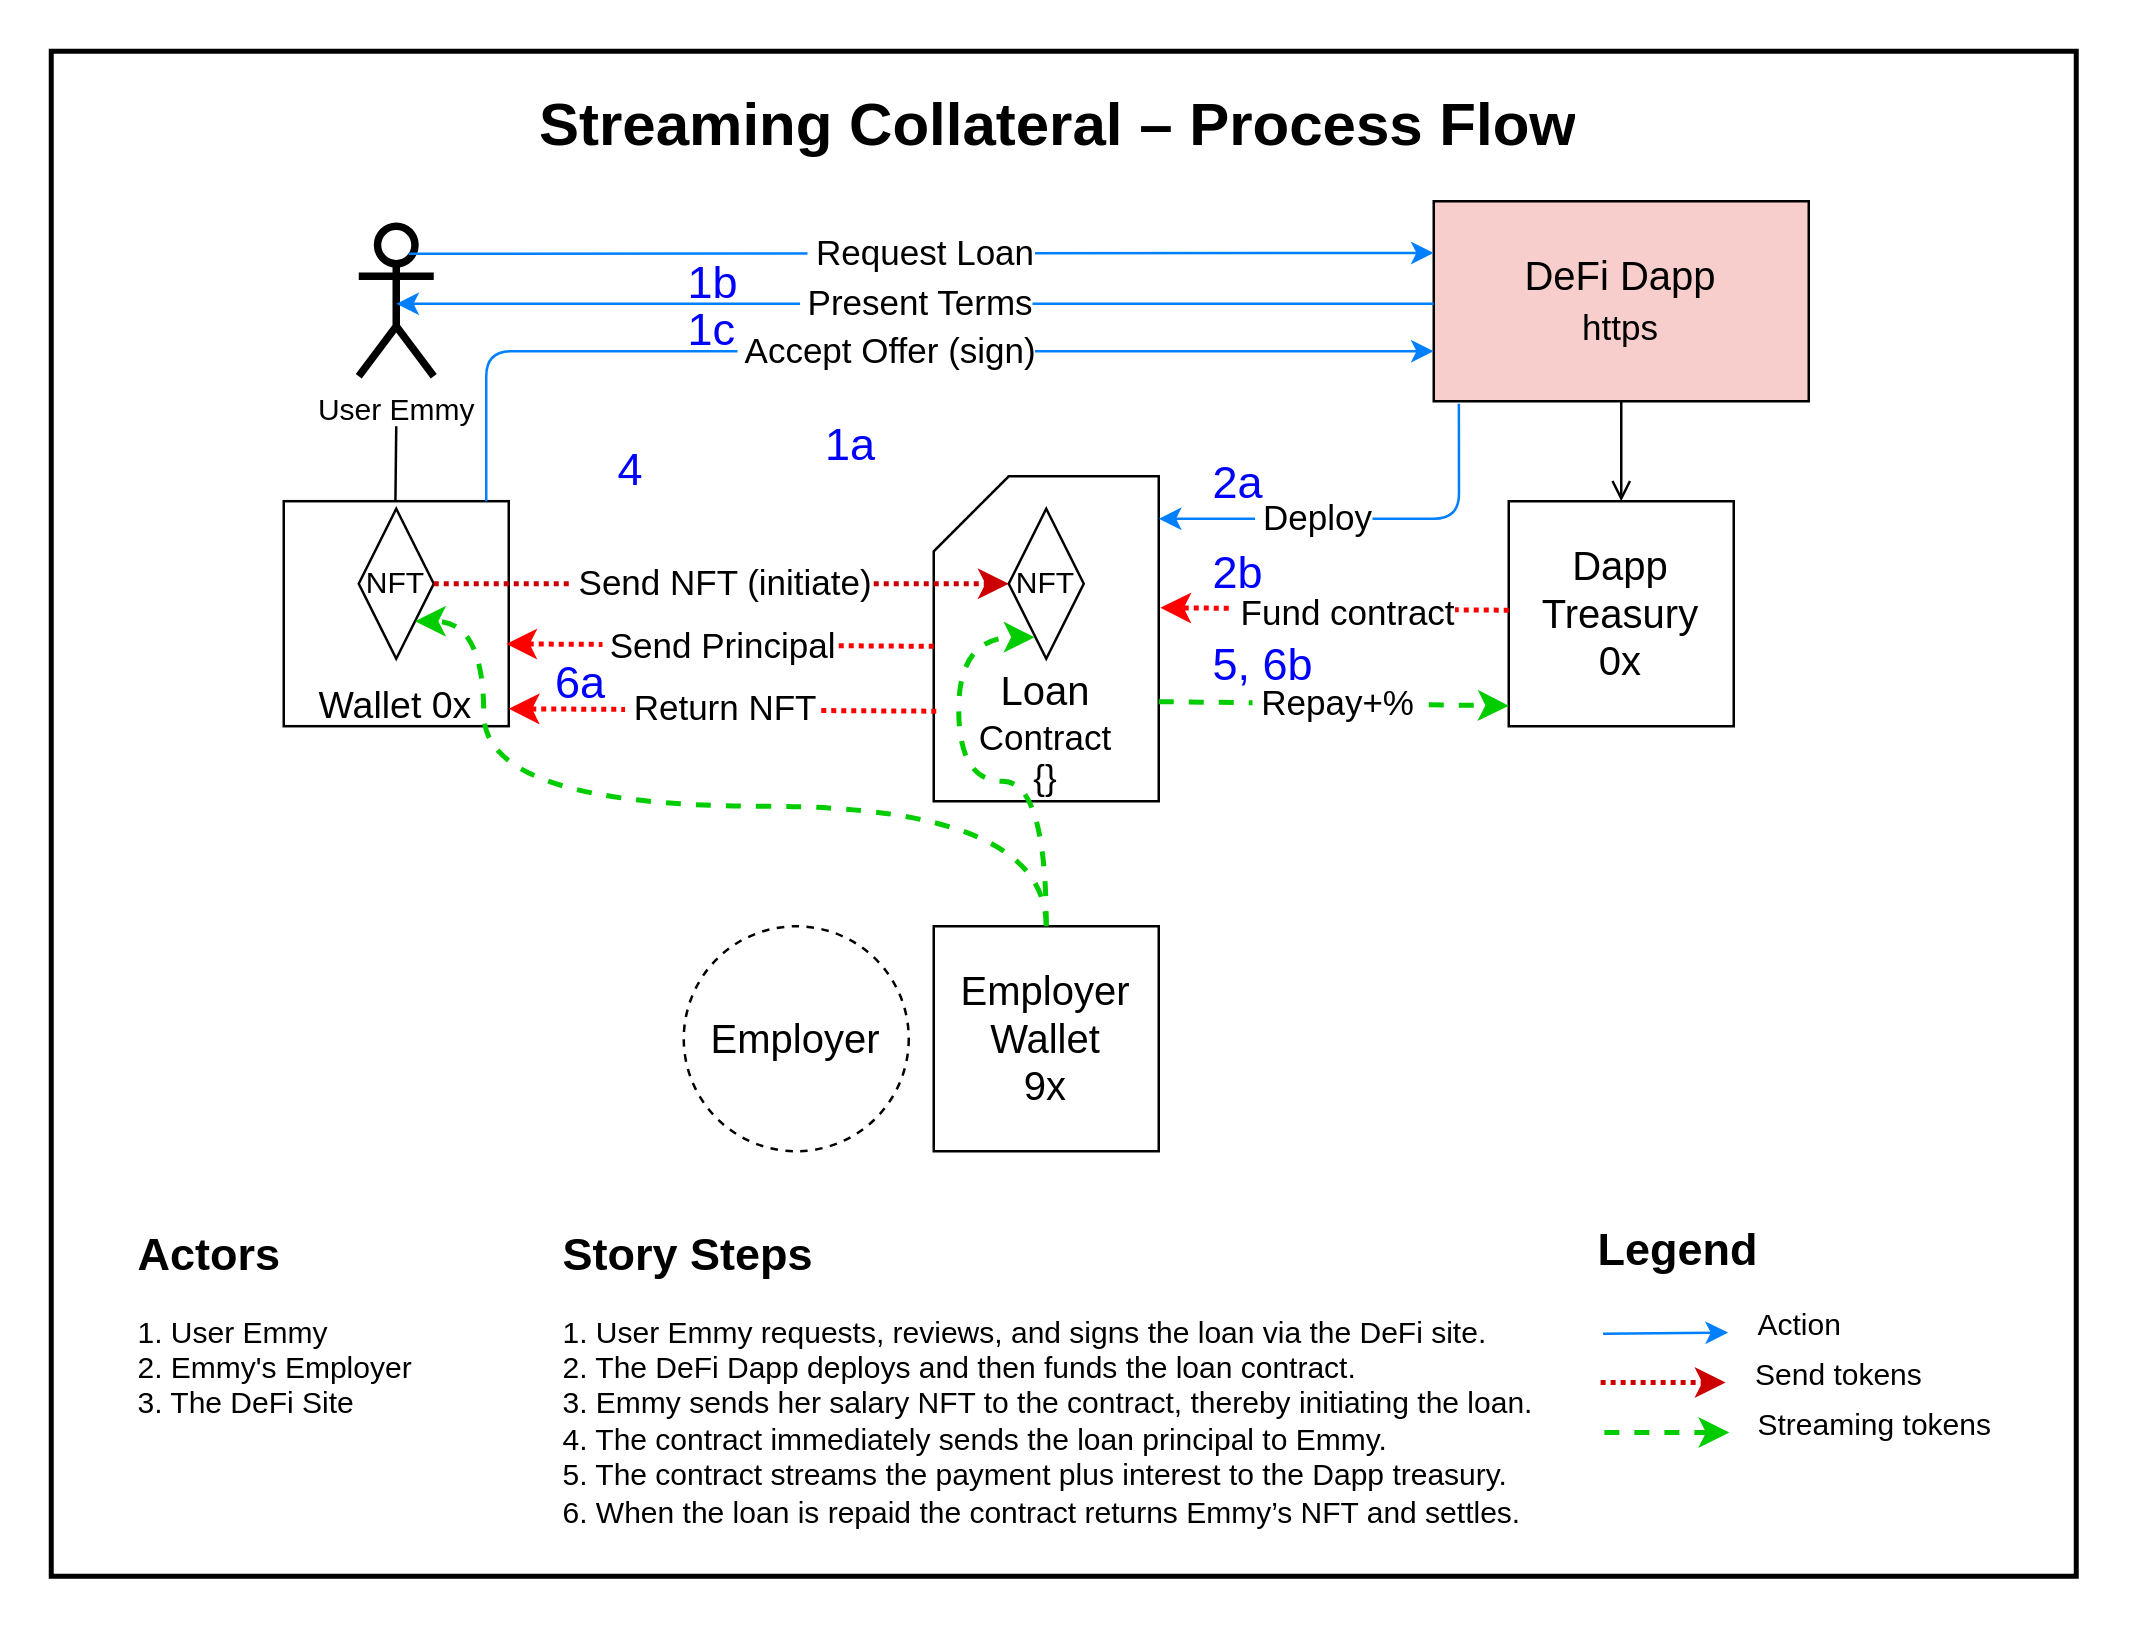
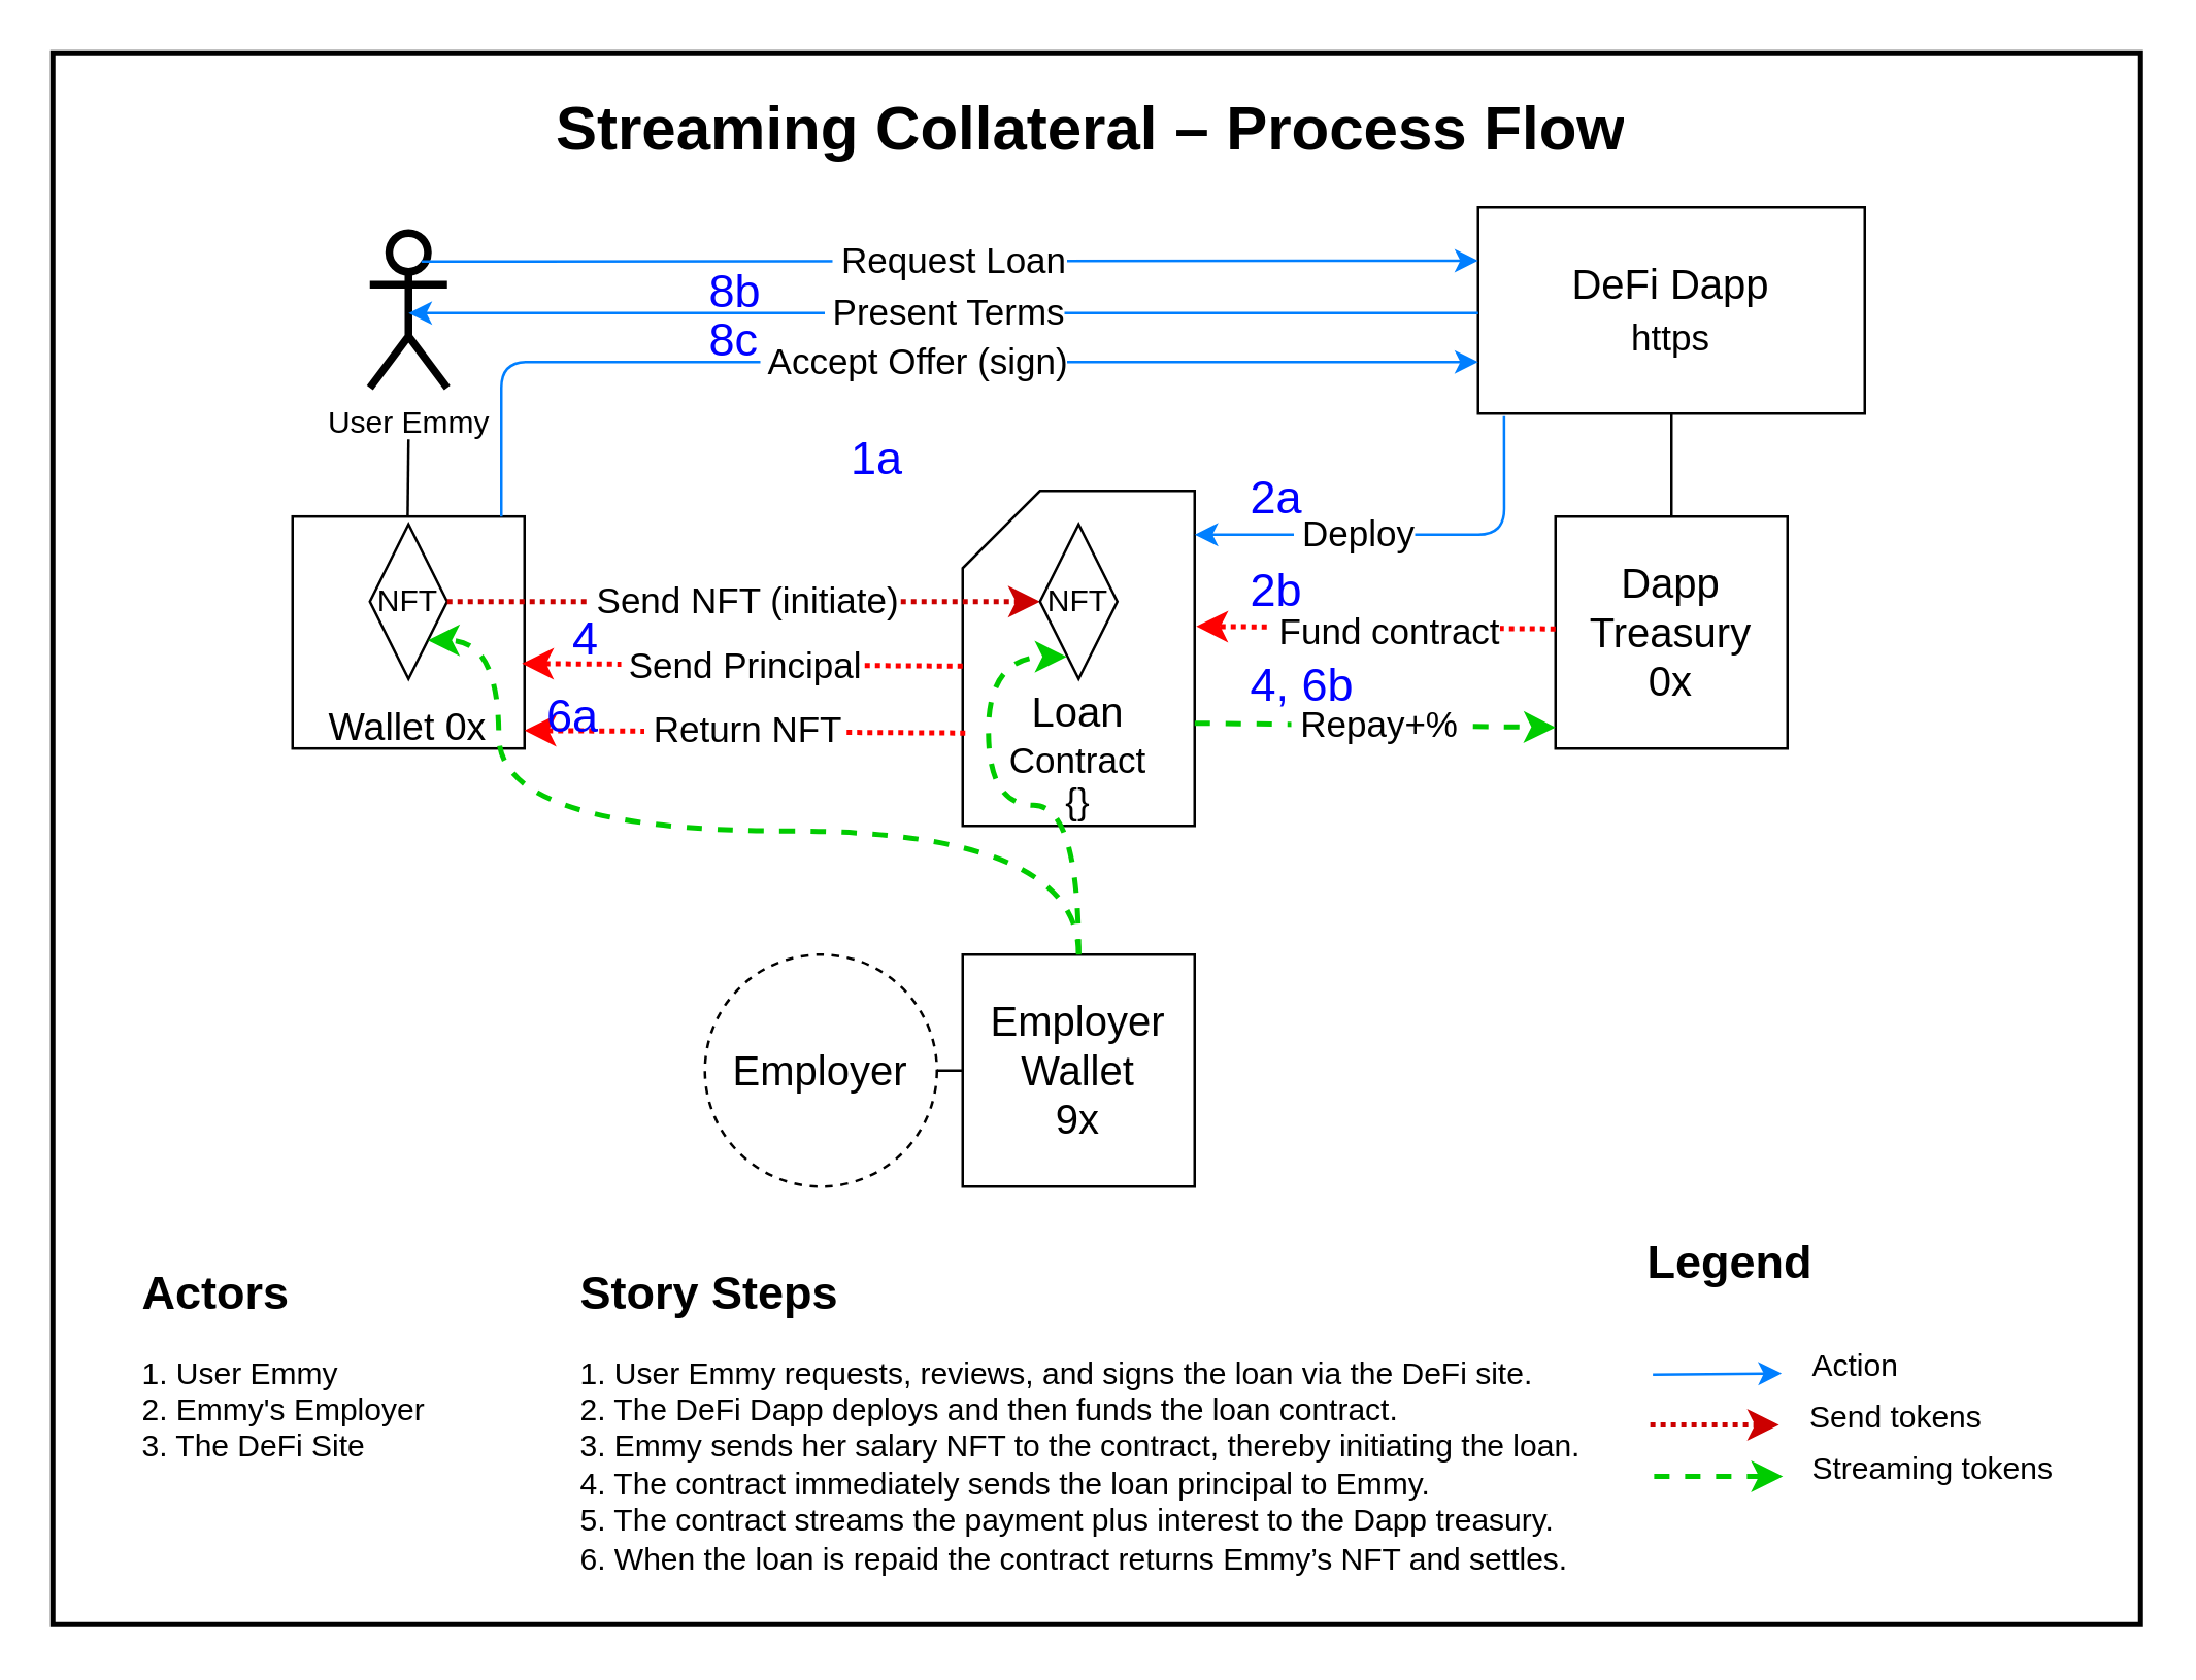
- <mxCell id="42" value="&lt;font style=&quot;font-size: 18px&quot; color=&quot;#0000FF&quot;&gt;1b&lt;/font&gt;" style="text;html=1;strokeColor=none;fillColor=none;align=left;verticalAlign=middle;whiteSpace=wrap;rounded=0;" parent="1" vertex="1"><mxGeometry x="273" y="103" width="30" height="20" as="geometry" /></mxCell>
+ <mxCell id="42" value="&lt;font style=&quot;font-size: 18px&quot; color=&quot;#0000FF&quot;&gt;8b&lt;/font&gt;" style="text;html=1;strokeColor=none;fillColor=none;align=left;verticalAlign=middle;whiteSpace=wrap;rounded=0;" parent="1" vertex="1"><mxGeometry x="273" y="103" width="30" height="20" as="geometry" /></mxCell>
- <mxCell id="6" value="&lt;font style=&quot;font-size: 16px&quot;&gt;DeFi Dapp&lt;br&gt;&lt;font style=&quot;font-size: 14px&quot;&gt;https&lt;/font&gt;&lt;/font&gt;" style="rounded=0;whiteSpace=wrap;html=1;fillColor=#f8cecc;" parent="1" vertex="1"><mxGeometry x="573" y="80" width="150" height="80" as="geometry" /></mxCell>
+ <mxCell id="6" value="&lt;font style=&quot;font-size: 16px&quot;&gt;DeFi Dapp&lt;br&gt;&lt;font style=&quot;font-size: 14px&quot;&gt;https&lt;/font&gt;&lt;/font&gt;" style="rounded=0;whiteSpace=wrap;html=1;" parent="1" vertex="1"><mxGeometry x="573" y="80" width="150" height="80" as="geometry" /></mxCell>
- <mxCell id="43" value="&lt;font style=&quot;font-size: 18px&quot; color=&quot;#0000FF&quot;&gt;1c&lt;/font&gt;" style="text;html=1;strokeColor=none;fillColor=none;align=left;verticalAlign=middle;whiteSpace=wrap;rounded=0;" parent="1" vertex="1"><mxGeometry x="273" y="122" width="30" height="20" as="geometry" /></mxCell>
+ <mxCell id="43" value="&lt;font style=&quot;font-size: 18px&quot; color=&quot;#0000FF&quot;&gt;8c&lt;/font&gt;" style="text;html=1;strokeColor=none;fillColor=none;align=left;verticalAlign=middle;whiteSpace=wrap;rounded=0;" parent="1" vertex="1"><mxGeometry x="273" y="122" width="30" height="20" as="geometry" /></mxCell>
- <mxCell id="32" value="&lt;font style=&quot;font-size: 18px&quot; color=&quot;#0000FF&quot;&gt;4&lt;/font&gt;" style="text;html=1;strokeColor=none;fillColor=none;align=left;verticalAlign=middle;whiteSpace=wrap;rounded=0;" parent="1" vertex="1"><mxGeometry x="244.75" y="177.52" width="20" height="20" as="geometry" /></mxCell>
+ <mxCell id="32" value="&lt;font style=&quot;font-size: 18px&quot; color=&quot;#0000FF&quot;&gt;4&lt;/font&gt;" style="text;html=1;strokeColor=none;fillColor=none;align=left;verticalAlign=middle;whiteSpace=wrap;rounded=0;" parent="1" vertex="1"><mxGeometry x="219.75" y="237.52" width="20" height="20" as="geometry" /></mxCell>
- <mxCell id="5" style="edgeStyle=orthogonalEdgeStyle;rounded=0;orthogonalLoop=1;jettySize=auto;html=1;exitX=0.5;exitY=1;exitDx=0;exitDy=0;entryX=0.5;entryY=0;entryDx=0;entryDy=0;startArrow=none;startFill=0;endArrow=open;endFill=0;" parent="1" source="6" target="21" edge="1"><mxGeometry relative="1" as="geometry" /></mxCell>
+ <mxCell id="5" style="edgeStyle=orthogonalEdgeStyle;rounded=0;orthogonalLoop=1;jettySize=auto;html=1;exitX=0.5;exitY=1;exitDx=0;exitDy=0;entryX=0.5;entryY=0;entryDx=0;entryDy=0;startArrow=none;startFill=0;endArrow=none;endFill=0;" parent="1" source="6" target="21" edge="1"><mxGeometry relative="1" as="geometry" /></mxCell>
- <mxCell id="33" value="&lt;font style=&quot;font-size: 18px&quot; color=&quot;#0000FF&quot;&gt;5, 6b&lt;/font&gt;" style="text;html=1;strokeColor=none;fillColor=none;align=left;verticalAlign=middle;whiteSpace=wrap;rounded=0;" parent="1" vertex="1"><mxGeometry x="483" y="255.52" width="60" height="20" as="geometry" /></mxCell>
+ <mxCell id="33" value="&lt;font style=&quot;font-size: 18px&quot; color=&quot;#0000FF&quot;&gt;4, 6b&lt;/font&gt;" style="text;html=1;strokeColor=none;fillColor=none;align=left;verticalAlign=middle;whiteSpace=wrap;rounded=0;" parent="1" vertex="1"><mxGeometry x="483" y="255.52" width="60" height="20" as="geometry" /></mxCell>
- <mxCell id="41" value="&lt;font style=&quot;font-size: 18px&quot; color=&quot;#0000FF&quot;&gt;6a&lt;/font&gt;" style="text;html=1;strokeColor=none;fillColor=none;align=left;verticalAlign=middle;whiteSpace=wrap;rounded=0;" parent="1" vertex="1"><mxGeometry x="219.75" y="263" width="33.25" height="20" as="geometry" /></mxCell>
+ <mxCell id="41" value="&lt;font style=&quot;font-size: 18px&quot; color=&quot;#0000FF&quot;&gt;6a&lt;/font&gt;" style="text;html=1;strokeColor=none;fillColor=none;align=left;verticalAlign=middle;whiteSpace=wrap;rounded=0;" parent="1" vertex="1"><mxGeometry x="209.75" y="268" width="33.25" height="20" as="geometry" /></mxCell>
+ <mxCell id="36" style="edgeStyle=orthogonalEdgeStyle;rounded=0;orthogonalLoop=1;jettySize=auto;html=1;exitX=0;exitY=0.5;exitDx=0;exitDy=0;entryX=1;entryY=0.5;entryDx=0;entryDy=0;startArrow=none;startFill=0;endArrow=none;endFill=0;" parent="1" source="37" target="4" edge="1"><mxGeometry relative="1" as="geometry" /></mxCell>
- <mxCell id="7" value="&lt;b&gt;&lt;font style=&quot;font-size: 18px&quot;&gt;Legend&lt;/font&gt;&lt;/b&gt;" style="text;html=1;strokeColor=none;fillColor=none;align=center;verticalAlign=middle;whiteSpace=wrap;rounded=0;" parent="1" vertex="1"><mxGeometry x="650.75" y="490" width="40" height="20" as="geometry" /></mxCell>
+ <mxCell id="7" value="&lt;b&gt;&lt;font style=&quot;font-size: 18px&quot;&gt;Legend&lt;/font&gt;&lt;/b&gt;" style="text;html=1;strokeColor=none;fillColor=none;align=center;verticalAlign=middle;whiteSpace=wrap;rounded=0;" parent="1" vertex="1"><mxGeometry x="650.75" y="480" width="40" height="20" as="geometry" /></mxCell>
